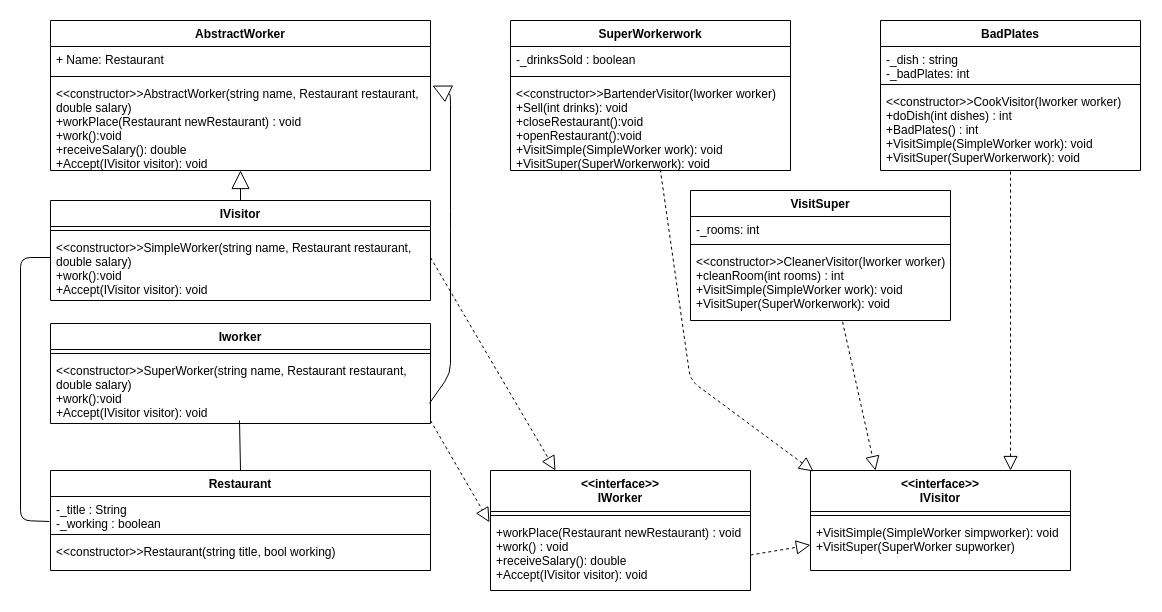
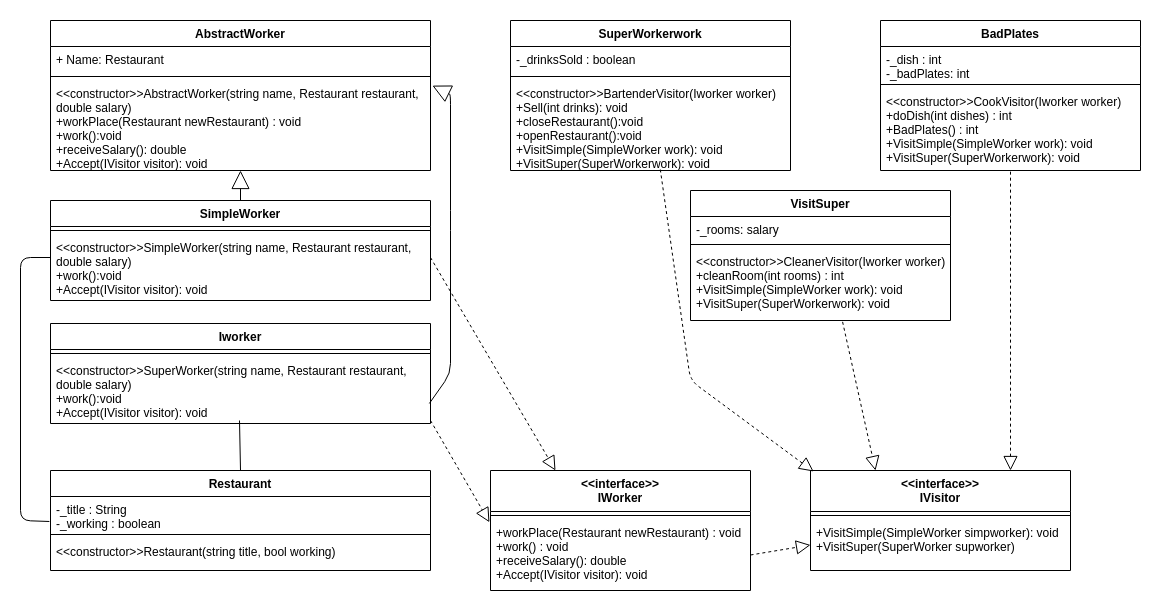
- <mxCell id="34" value="-_dish : string&#10;-_badPlates: int" style="text;strokeColor=none;fillColor=none;align=left;verticalAlign=top;spacingLeft=4;spacingRight=4;overflow=hidden;rotatable=0;points=[[0,0.5],[1,0.5]];portConstraint=eastwest;" parent="33" vertex="1"><mxGeometry y="26" width="260" height="34" as="geometry" /></mxCell>
+ <mxCell id="34" value="-_dish : int&#10;-_badPlates: int" style="text;strokeColor=none;fillColor=none;align=left;verticalAlign=top;spacingLeft=4;spacingRight=4;overflow=hidden;rotatable=0;points=[[0,0.5],[1,0.5]];portConstraint=eastwest;" parent="33" vertex="1"><mxGeometry y="26" width="260" height="34" as="geometry" /></mxCell>
- <mxCell id="6" value="IVisitor" style="swimlane;fontStyle=1;align=center;verticalAlign=top;childLayout=stackLayout;horizontal=1;startSize=26;horizontalStack=0;resizeParent=1;resizeParentMax=0;resizeLast=0;collapsible=1;marginBottom=0;" parent="1" vertex="1"><mxGeometry x="50" y="200" width="380" height="100" as="geometry" /></mxCell>
+ <mxCell id="6" value="SimpleWorker" style="swimlane;fontStyle=1;align=center;verticalAlign=top;childLayout=stackLayout;horizontal=1;startSize=26;horizontalStack=0;resizeParent=1;resizeParentMax=0;resizeLast=0;collapsible=1;marginBottom=0;" parent="1" vertex="1"><mxGeometry x="50" y="200" width="380" height="100" as="geometry" /></mxCell>
- <mxCell id="30" value="-_rooms: int" style="text;strokeColor=none;fillColor=none;align=left;verticalAlign=top;spacingLeft=4;spacingRight=4;overflow=hidden;rotatable=0;points=[[0,0.5],[1,0.5]];portConstraint=eastwest;" parent="29" vertex="1"><mxGeometry y="26" width="260" height="24" as="geometry" /></mxCell>
+ <mxCell id="30" value="-_rooms: salary" style="text;strokeColor=none;fillColor=none;align=left;verticalAlign=top;spacingLeft=4;spacingRight=4;overflow=hidden;rotatable=0;points=[[0,0.5],[1,0.5]];portConstraint=eastwest;" parent="29" vertex="1"><mxGeometry y="26" width="260" height="24" as="geometry" /></mxCell>
